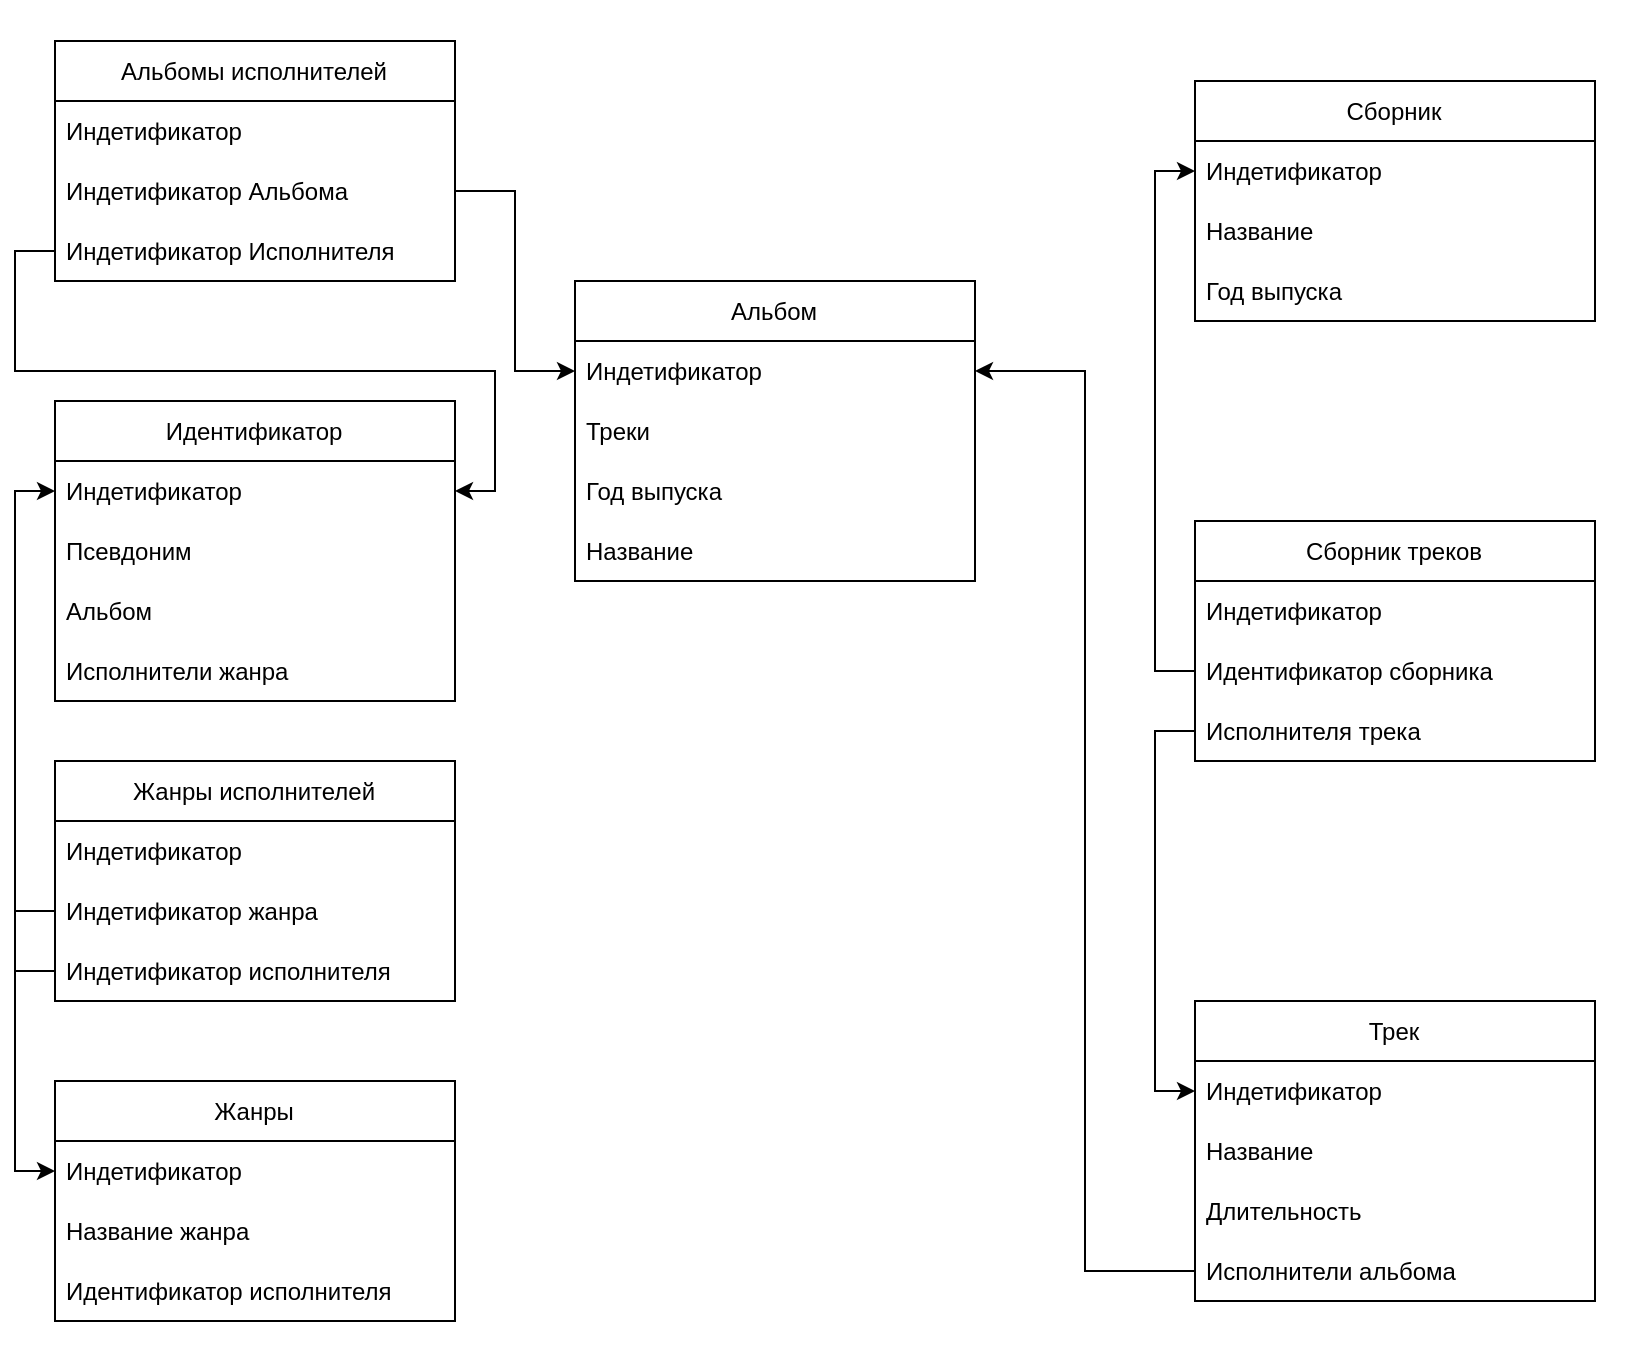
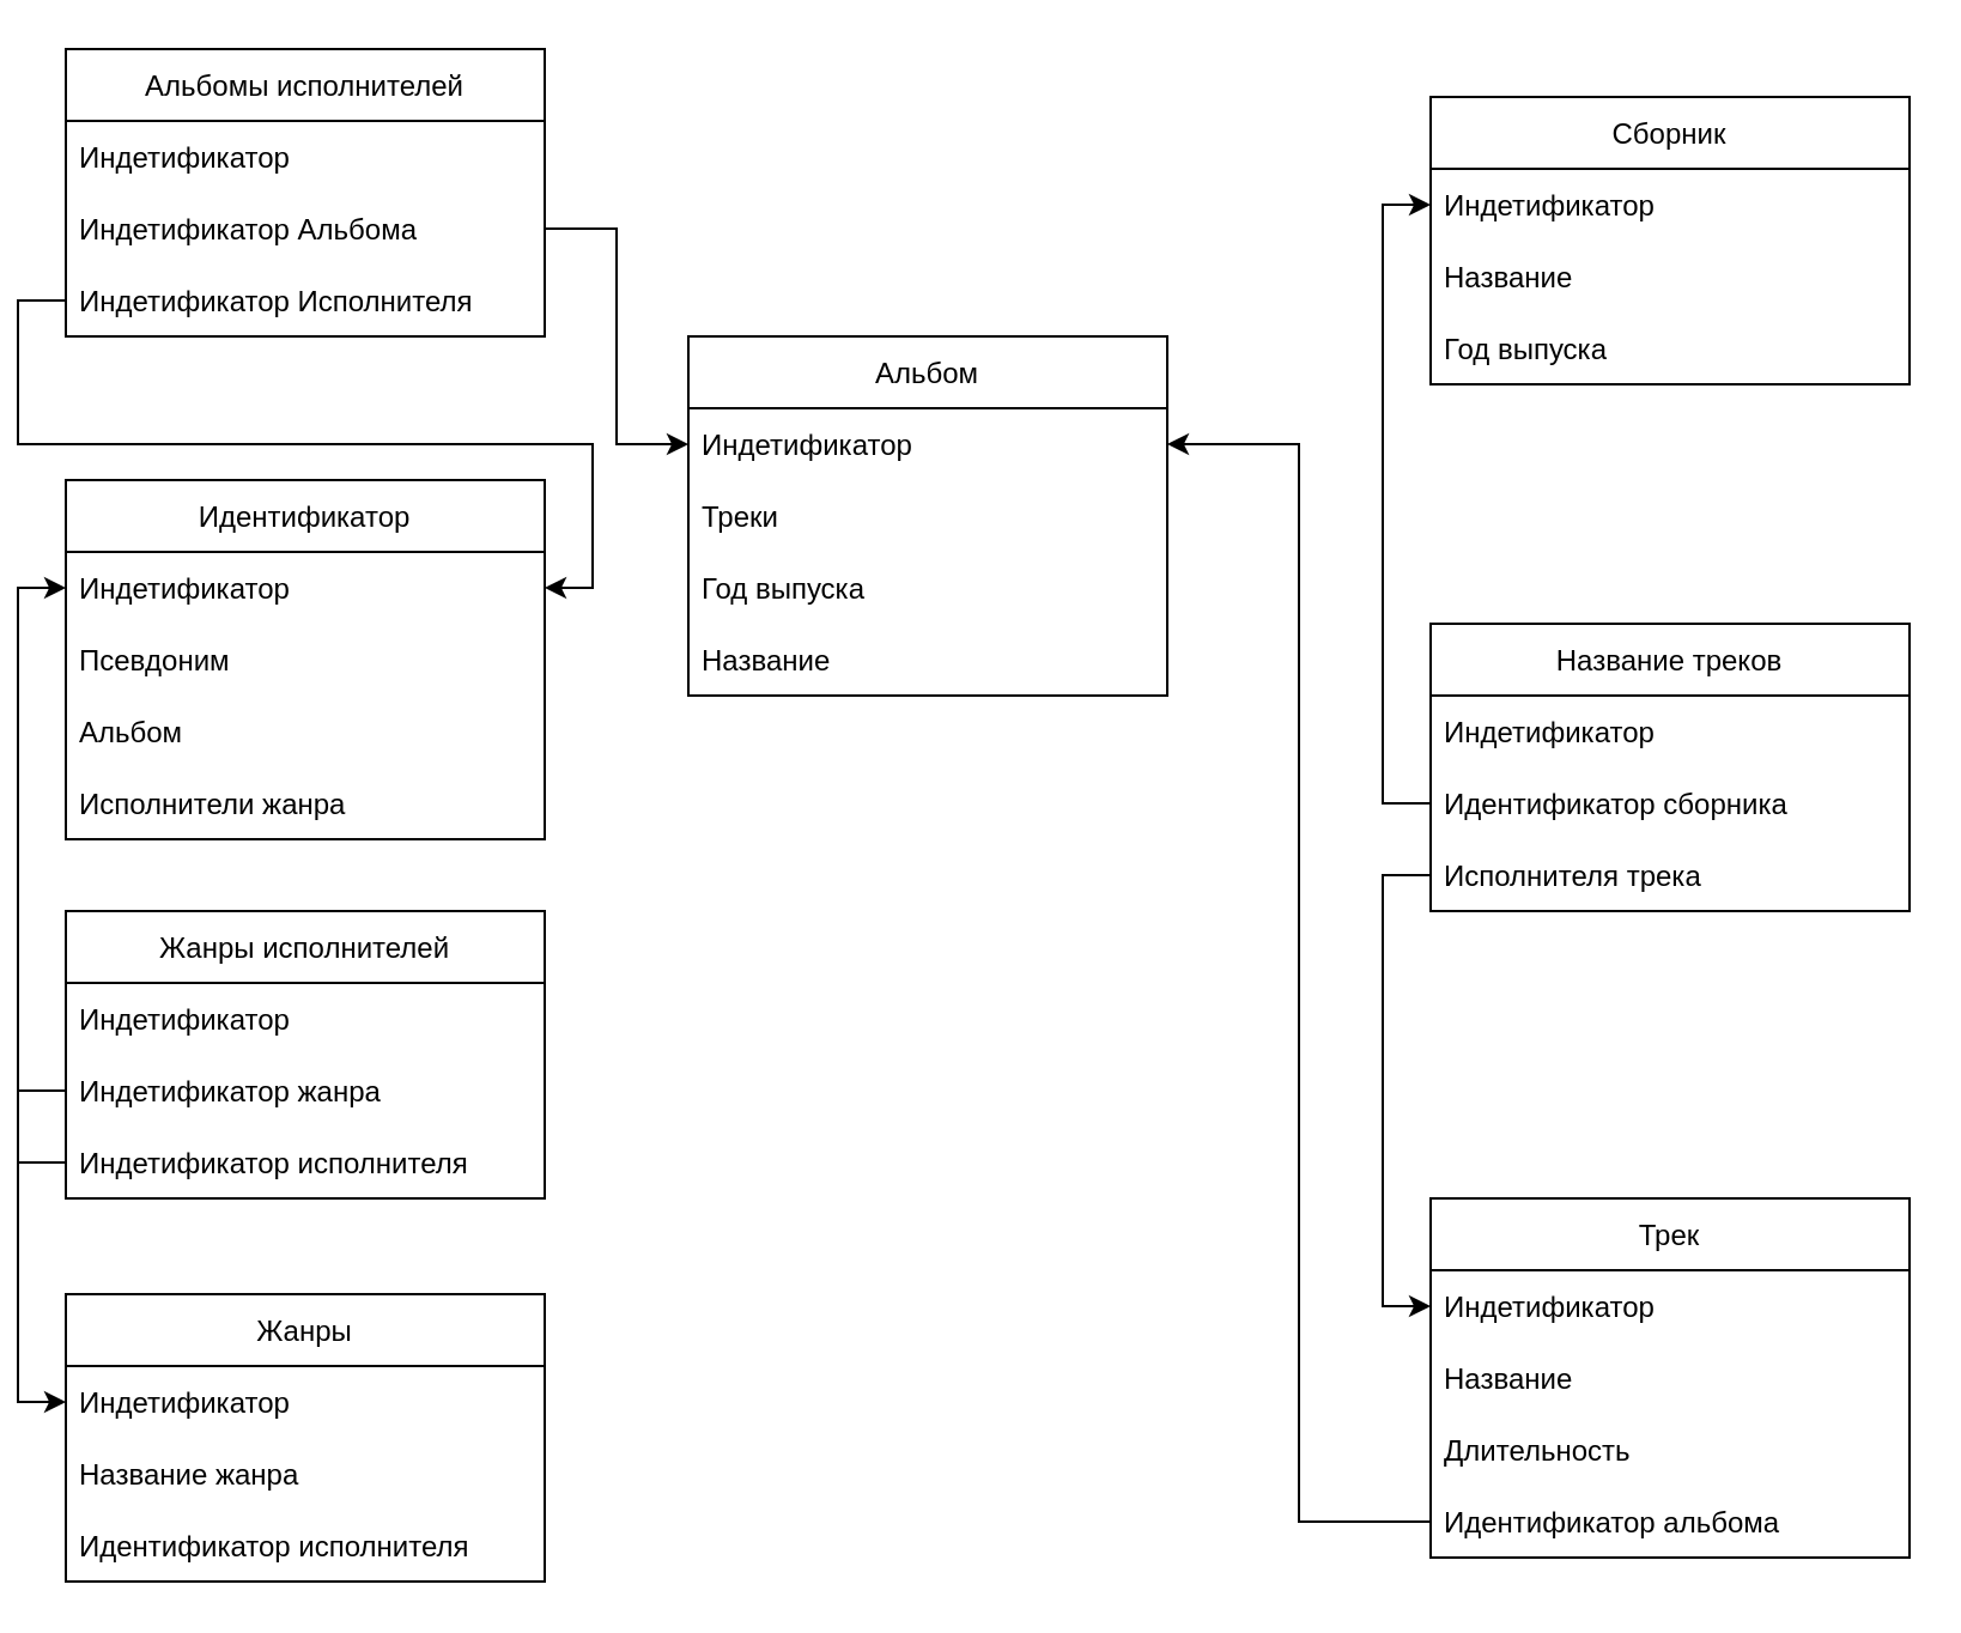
- <mxCell id="40" value="Сборник треков" style="swimlane;fontStyle=0;childLayout=stackLayout;horizontal=1;startSize=30;horizontalStack=0;resizeParent=1;resizeParentMax=0;resizeLast=0;collapsible=1;marginBottom=0;" vertex="1" parent="1"><mxGeometry x="590" y="260" width="200" height="120" as="geometry" /></mxCell>
+ <mxCell id="40" value="Название треков" style="swimlane;fontStyle=0;childLayout=stackLayout;horizontal=1;startSize=30;horizontalStack=0;resizeParent=1;resizeParentMax=0;resizeLast=0;collapsible=1;marginBottom=0;" vertex="1" parent="1"><mxGeometry x="590" y="260" width="200" height="120" as="geometry" /></mxCell>
- <mxCell id="37" value="Исполнители альбома" style="text;strokeColor=none;fillColor=none;align=left;verticalAlign=middle;spacingLeft=4;spacingRight=4;overflow=hidden;points=[[0,0.5],[1,0.5]];portConstraint=eastwest;rotatable=0;" vertex="1" parent="33"><mxGeometry y="120" width="200" height="30" as="geometry" /></mxCell>
+ <mxCell id="37" value="Идентификатор альбома" style="text;strokeColor=none;fillColor=none;align=left;verticalAlign=middle;spacingLeft=4;spacingRight=4;overflow=hidden;points=[[0,0.5],[1,0.5]];portConstraint=eastwest;rotatable=0;" vertex="1" parent="33"><mxGeometry y="120" width="200" height="30" as="geometry" /></mxCell>
